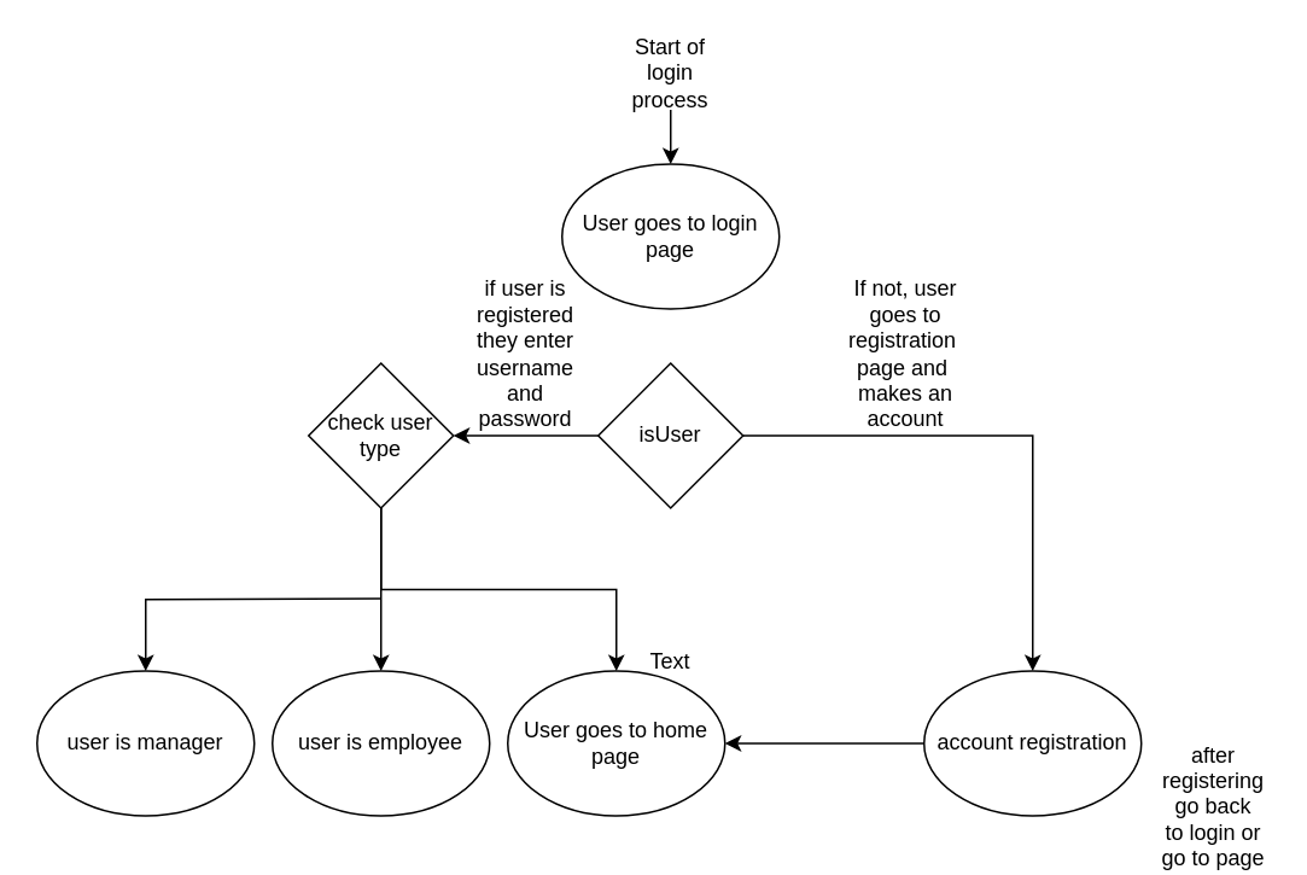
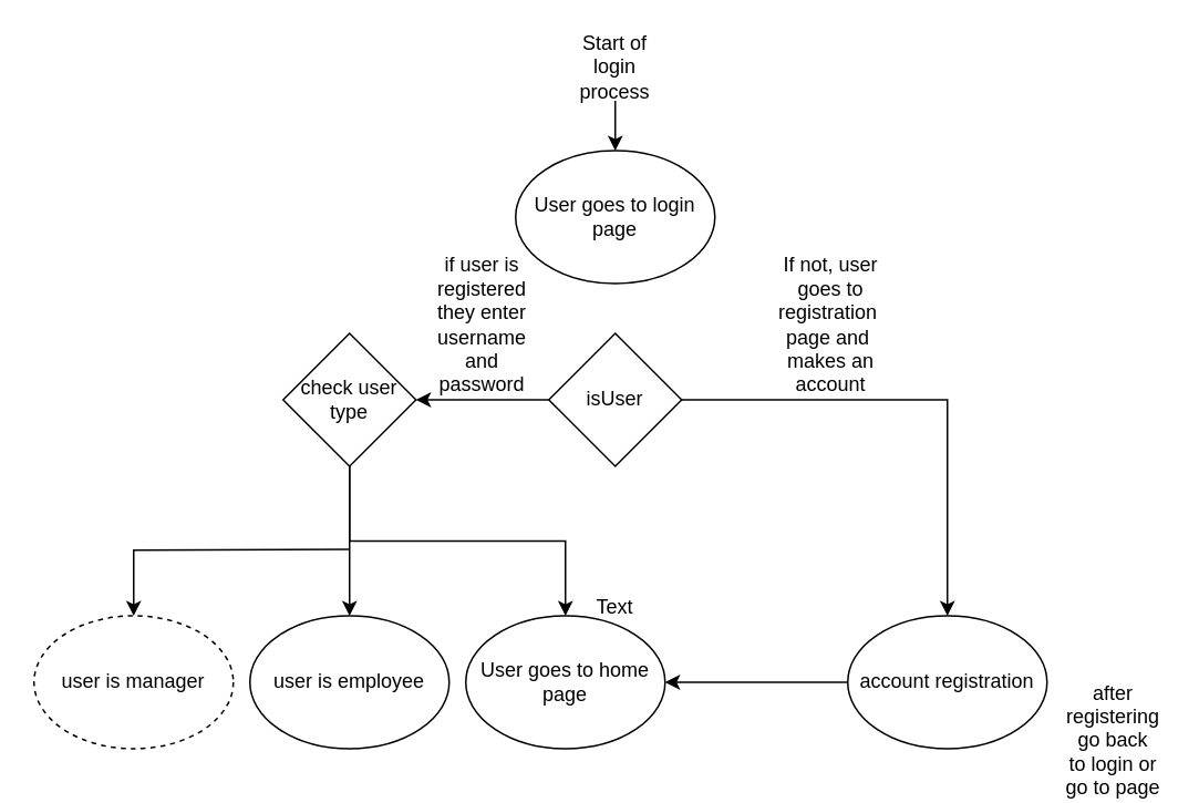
- <mxCell id="8" value="user is manager" style="ellipse;whiteSpace=wrap;html=1;" vertex="1" parent="1"><mxGeometry x="20" y="370" width="120" height="80" as="geometry" /></mxCell>
+ <mxCell id="8" value="user is manager" style="ellipse;whiteSpace=wrap;html=1;dashed=1;" vertex="1" parent="1"><mxGeometry x="20" y="370" width="120" height="80" as="geometry" /></mxCell>
